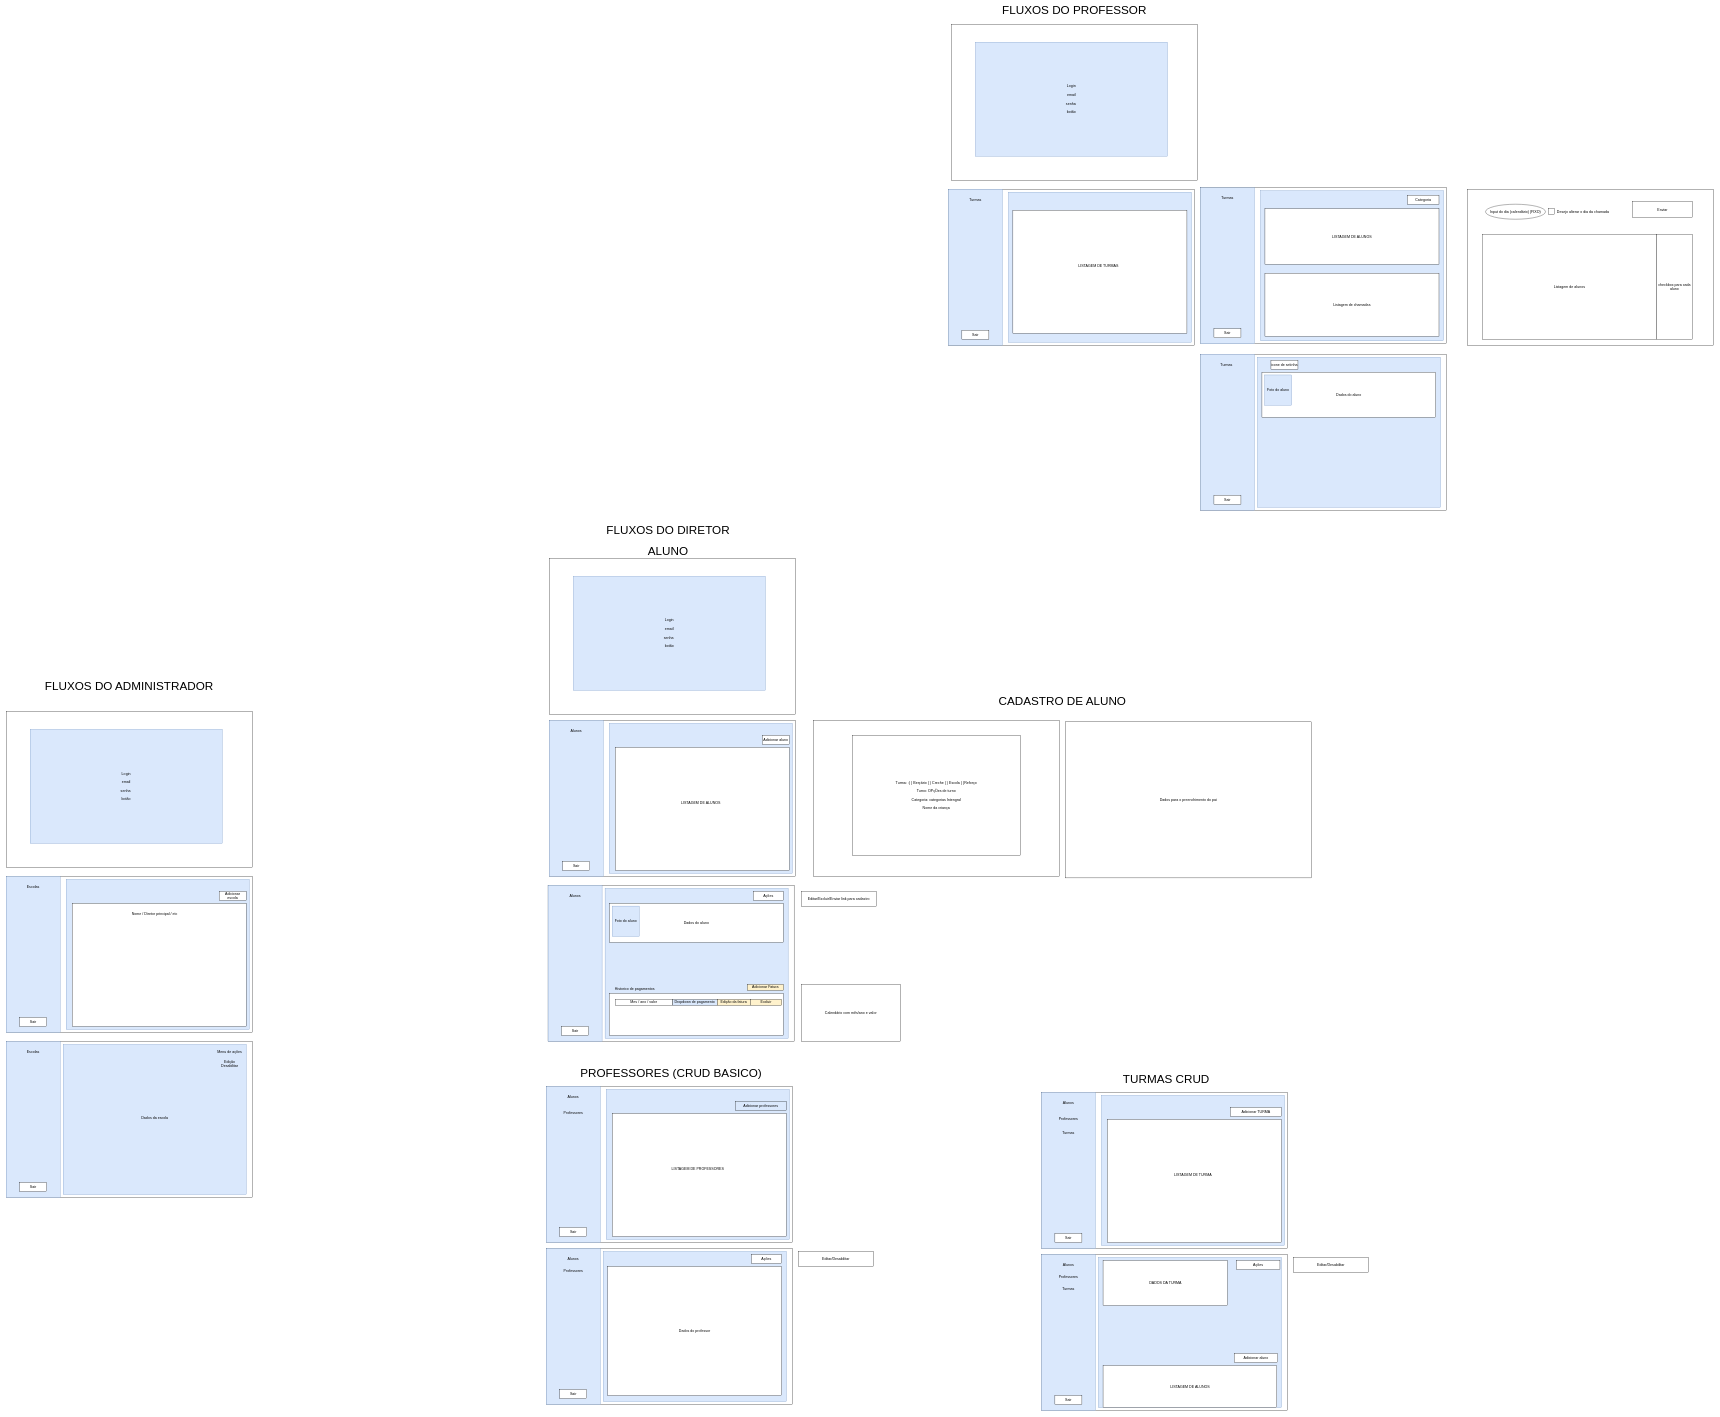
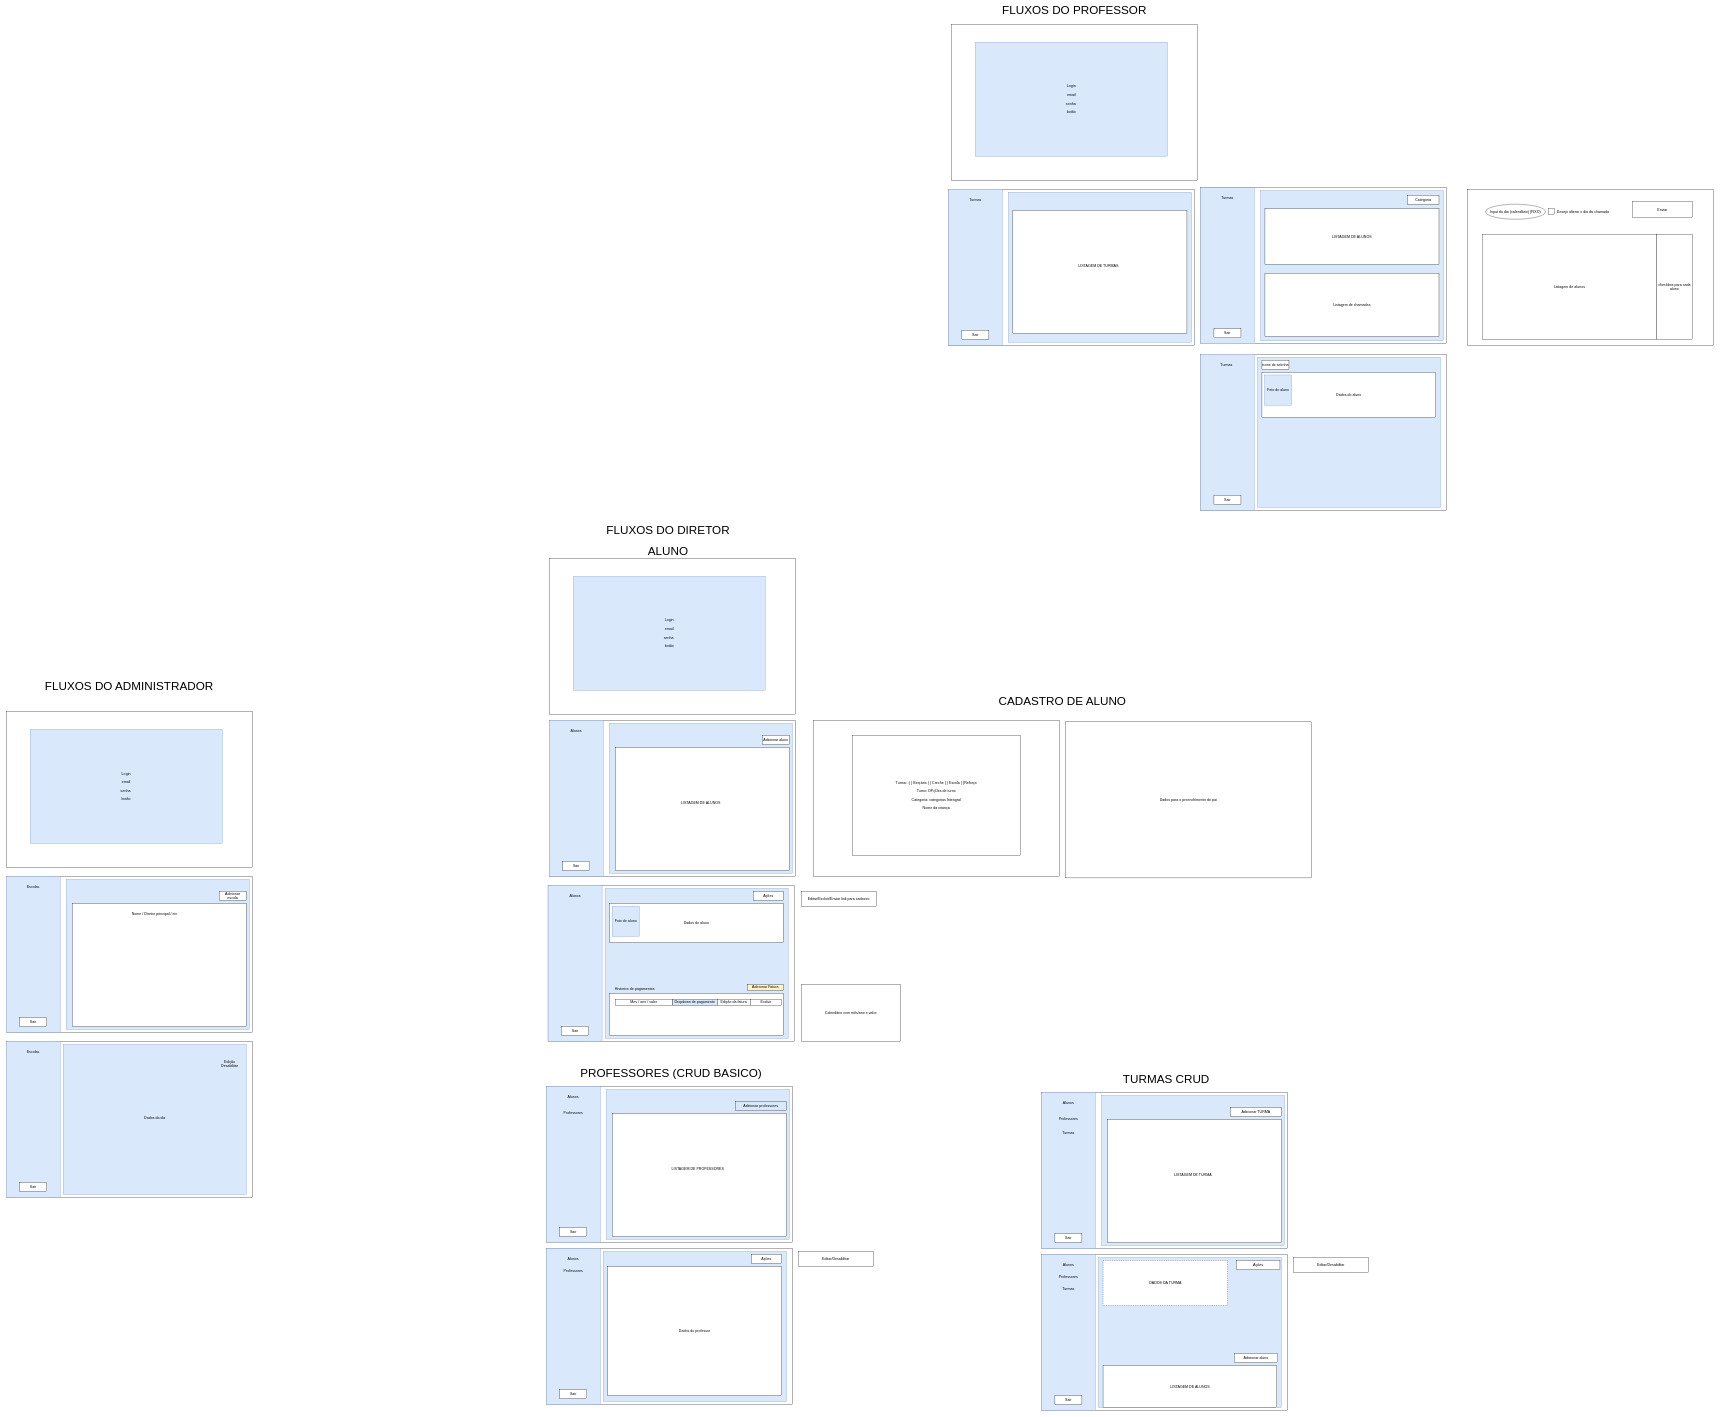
- <mxCell id="121" value="icone de setinha" style="rounded=0;whiteSpace=wrap;html=1;" parent="1" vertex="1"><mxGeometry x="4235" y="1200" width="90" height="30" as="geometry" /></mxCell>
+ <mxCell id="121" value="icone de setinha" style="rounded=0;whiteSpace=wrap;html=1;" parent="1" vertex="1"><mxGeometry x="4205" y="1200" width="90" height="30" as="geometry" /></mxCell>
- <mxCell id="43" value="Edição da fatura" style="rounded=0;whiteSpace=wrap;html=1;fillColor=#fff2cc;" parent="1" vertex="1"><mxGeometry x="2390" y="3330" width="110" height="20" as="geometry" /></mxCell>
+ <mxCell id="43" value="Edição da fatura" style="rounded=0;whiteSpace=wrap;html=1;" parent="1" vertex="1"><mxGeometry x="2390" y="3330" width="110" height="20" as="geometry" /></mxCell>
- <mxCell id="44" value="Excluir" style="rounded=0;whiteSpace=wrap;html=1;fillColor=#fff2cc;" parent="1" vertex="1"><mxGeometry x="2500" y="3330" width="105" height="20" as="geometry" /></mxCell>
+ <mxCell id="44" value="Excluir" style="rounded=0;whiteSpace=wrap;html=1;" parent="1" vertex="1"><mxGeometry x="2500" y="3330" width="105" height="20" as="geometry" /></mxCell>
- <mxCell id="15" value="Menu de ações" style="text;html=1;align=center;verticalAlign=middle;whiteSpace=wrap;rounded=0;" parent="1" vertex="1"><mxGeometry x="710" y="3490" width="110" height="30" as="geometry" /></mxCell>
- <mxCell id="14" value="Dados da escola" style="text;html=1;align=center;verticalAlign=middle;whiteSpace=wrap;rounded=0;" parent="1" vertex="1"><mxGeometry x="317.5" y="3710" width="395" height="30" as="geometry" /></mxCell>
+ <mxCell id="14" value="Dados da dia" style="text;html=1;align=center;verticalAlign=middle;whiteSpace=wrap;rounded=0;" parent="1" vertex="1"><mxGeometry x="317.5" y="3710" width="395" height="30" as="geometry" /></mxCell>
- <mxCell id="95" value="DADOS DA TURMA" style="rounded=0;whiteSpace=wrap;html=1;" parent="1" vertex="1"><mxGeometry x="3675.5" y="4200" width="414.5" height="150" as="geometry" /></mxCell>
+ <mxCell id="95" value="DADOS DA TURMA" style="rounded=0;whiteSpace=wrap;html=1;dashed=1;" parent="1" vertex="1"><mxGeometry x="3675.5" y="4200" width="414.5" height="150" as="geometry" /></mxCell>
